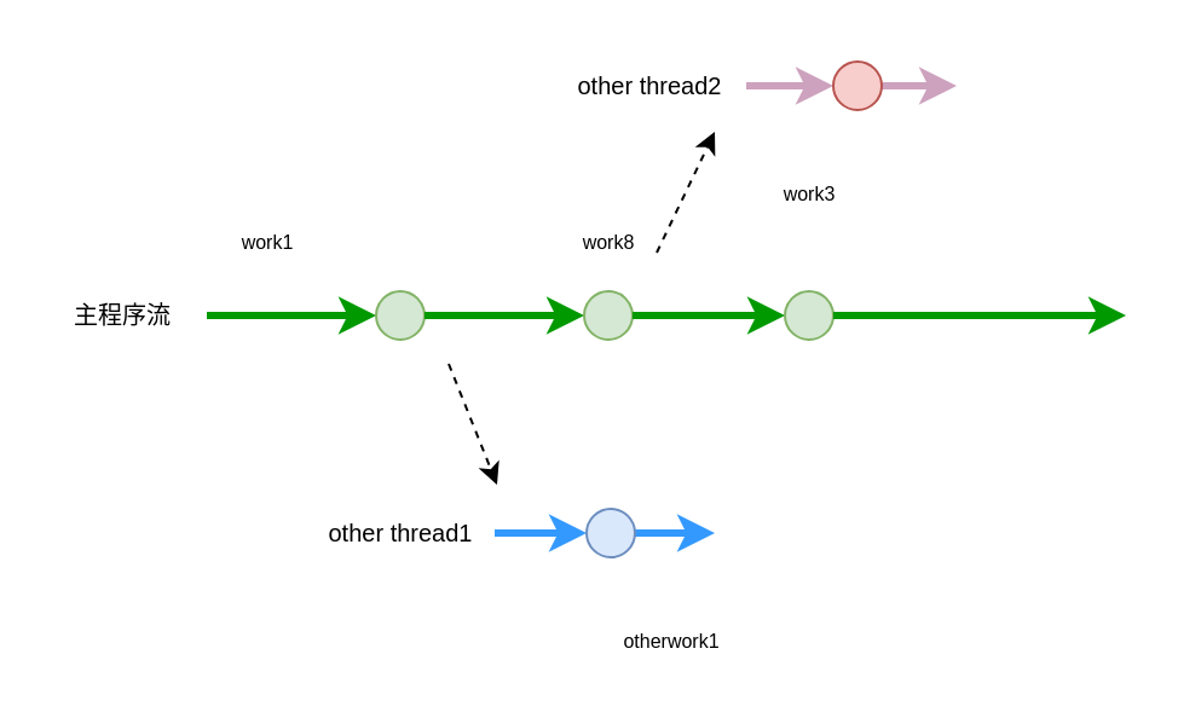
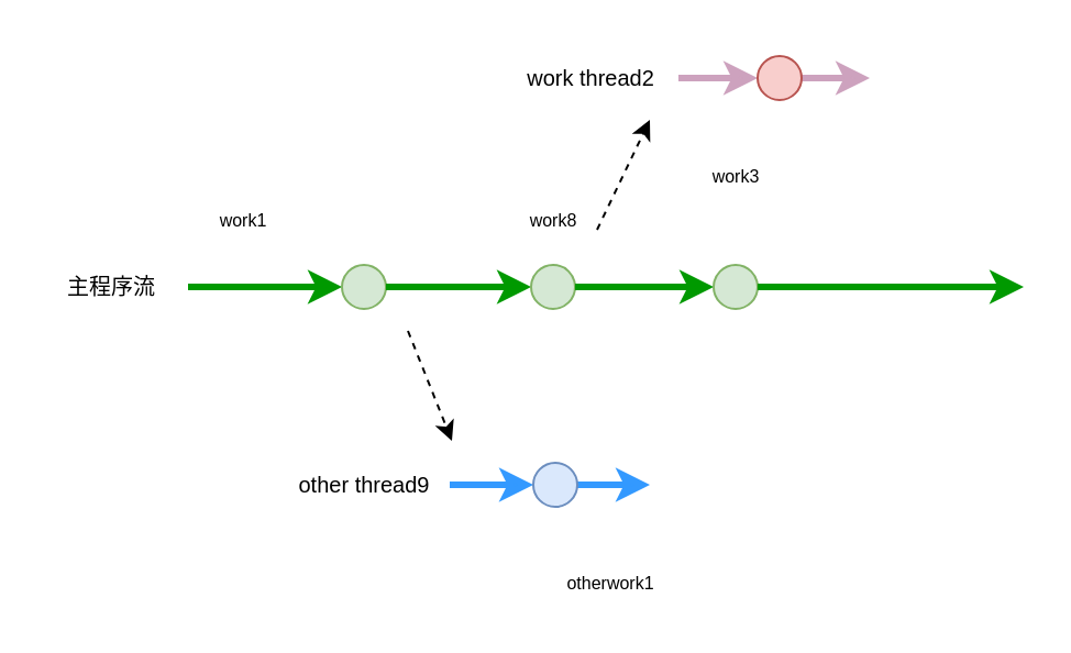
- <mxCell id="19" value="other thread2" style="text;html=1;align=center;verticalAlign=middle;resizable=0;points=[];autosize=1;strokeColor=none;fillColor=none;fontSize=10;fontStyle=0" parent="1" vertex="1"><mxGeometry x="228" y="20" width="80" height="30" as="geometry" /></mxCell>
+ <mxCell id="19" value="work thread2" style="text;html=1;align=center;verticalAlign=middle;resizable=0;points=[];autosize=1;strokeColor=none;fillColor=none;fontSize=10;fontStyle=0" parent="1" vertex="1"><mxGeometry x="228" y="20" width="80" height="30" as="geometry" /></mxCell>
- <mxCell id="5" value="other thread1" style="text;html=1;align=center;verticalAlign=middle;resizable=0;points=[];autosize=1;strokeColor=none;fillColor=none;fontSize=10;fontStyle=0" parent="1" vertex="1"><mxGeometry x="125" y="205" width="80" height="30" as="geometry" /></mxCell>
+ <mxCell id="5" value="other thread9" style="text;html=1;align=center;verticalAlign=middle;resizable=0;points=[];autosize=1;strokeColor=none;fillColor=none;fontSize=10;fontStyle=0" parent="1" vertex="1"><mxGeometry x="125" y="205" width="80" height="30" as="geometry" /></mxCell>
